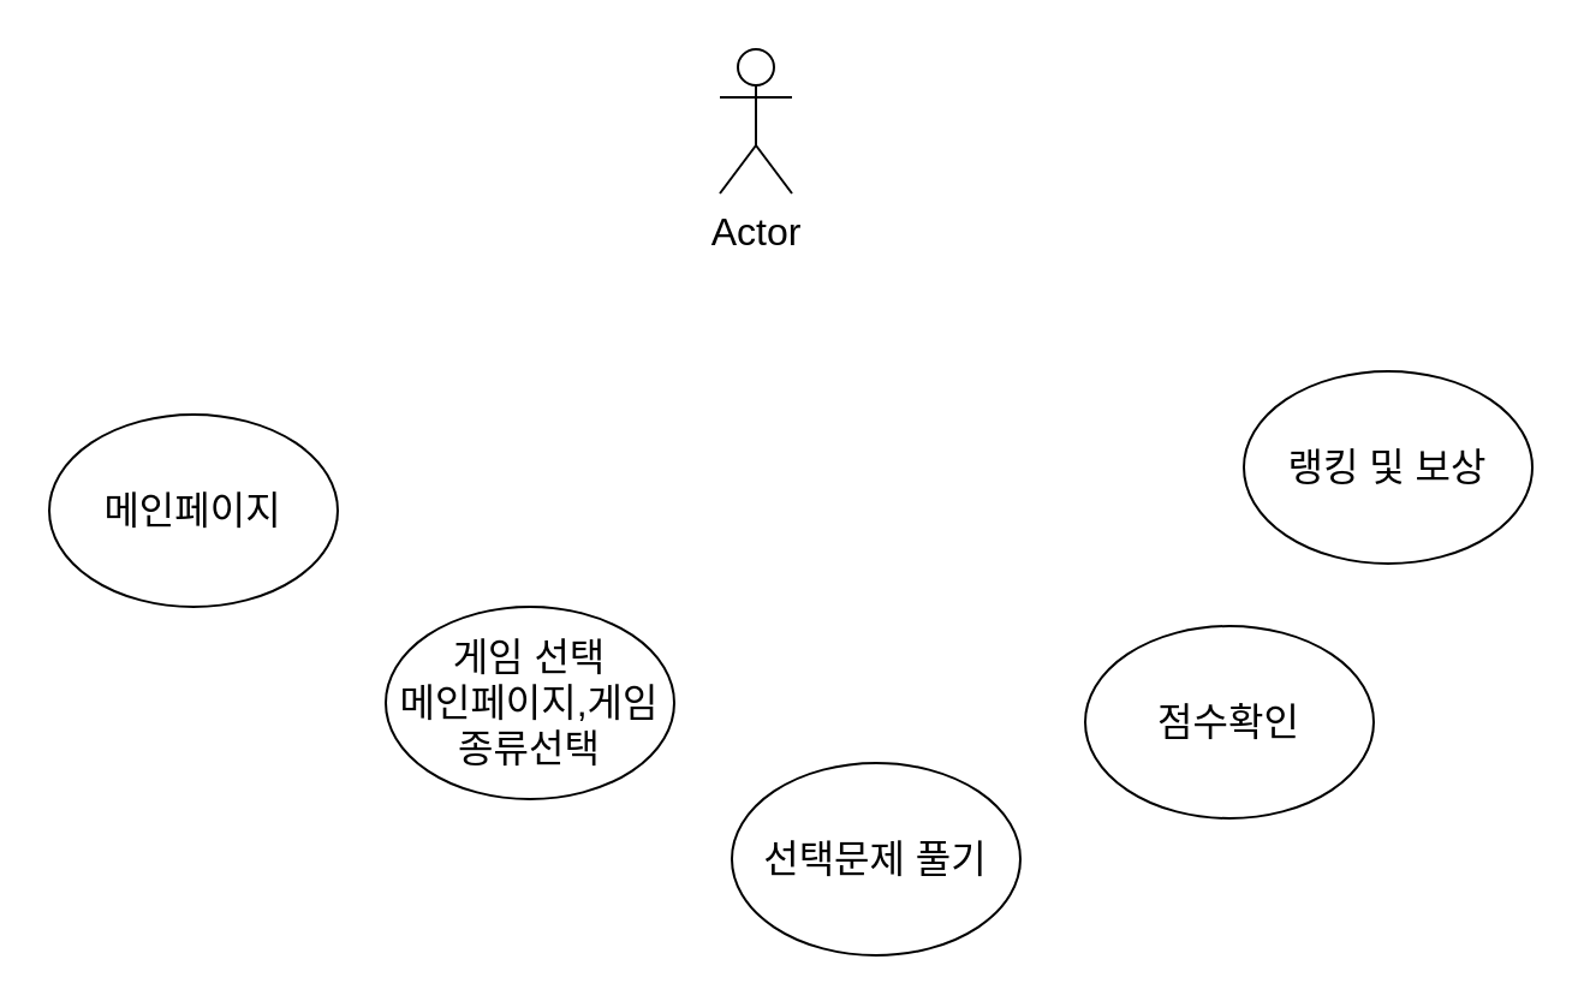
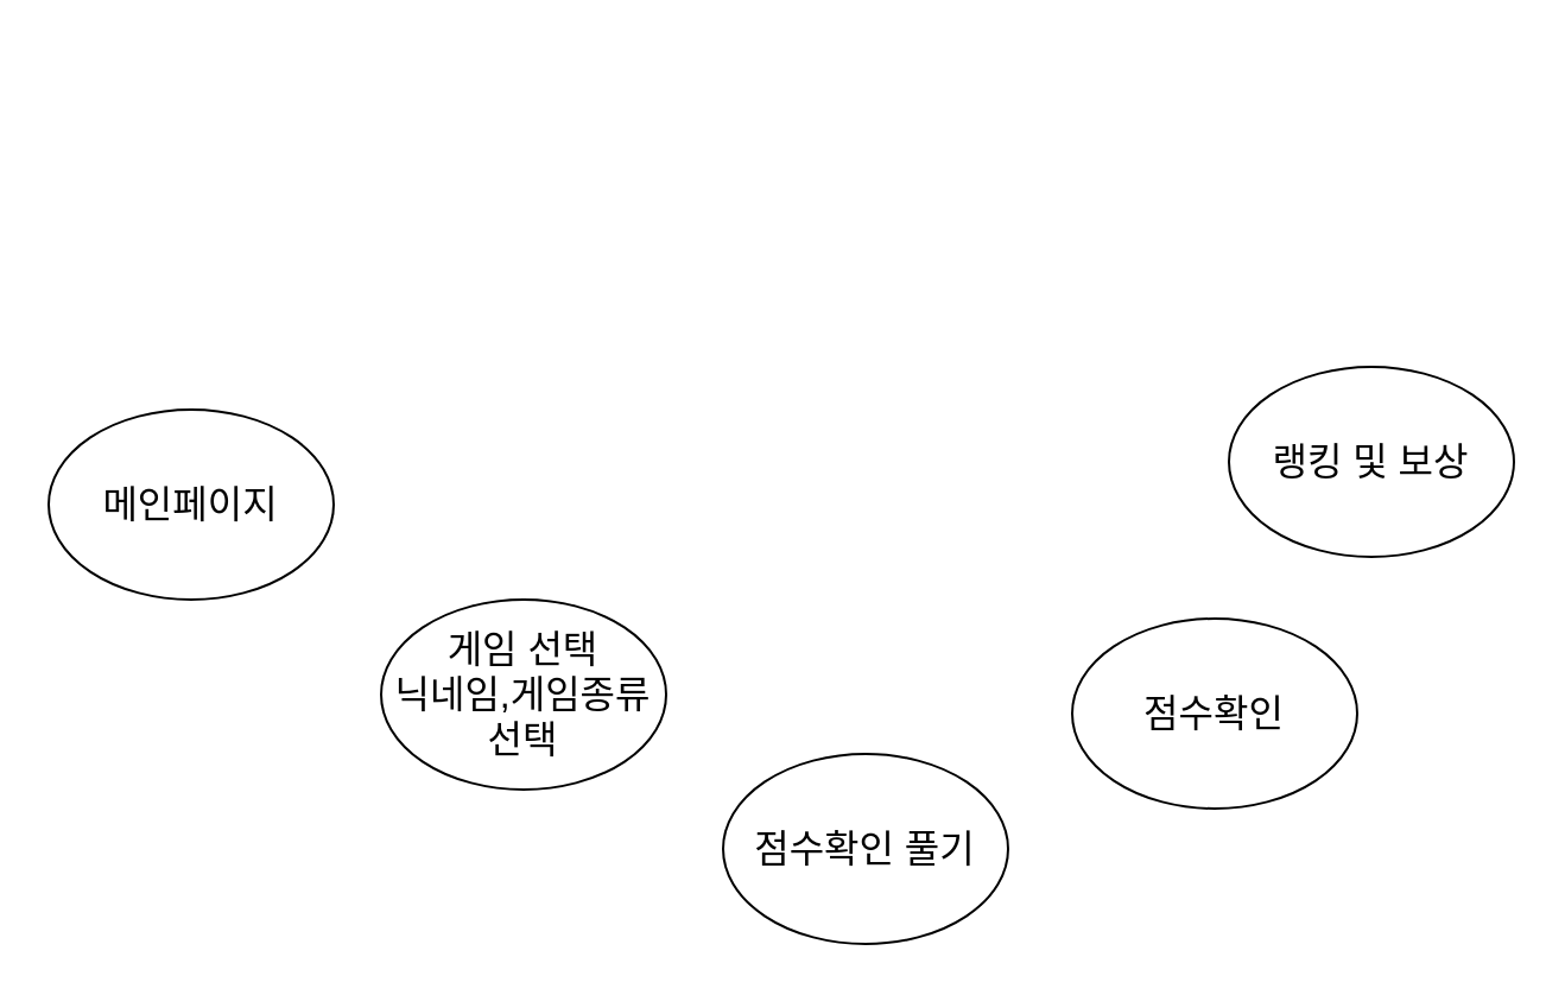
- <mxCell id="3" value="Actor" style="shape=umlActor;verticalLabelPosition=bottom;verticalAlign=top;html=1;outlineConnect=0;fontSize=16;" vertex="1" parent="1"><mxGeometry x="299" y="20" width="30" height="60" as="geometry" /></mxCell>
- <mxCell id="4" value="게임 선택&lt;br&gt;메인페이지,게임종류선택" style="ellipse;whiteSpace=wrap;html=1;fontSize=16;" vertex="1" parent="1"><mxGeometry x="160" y="252" width="120" height="80" as="geometry" /></mxCell>
+ <mxCell id="4" value="게임 선택&lt;br&gt;닉네임,게임종류선택" style="ellipse;whiteSpace=wrap;html=1;fontSize=16;" vertex="1" parent="1"><mxGeometry x="160" y="252" width="120" height="80" as="geometry" /></mxCell>
- <mxCell id="5" value="선택문제 풀기&lt;br&gt;" style="ellipse;whiteSpace=wrap;html=1;fontSize=16;" vertex="1" parent="1"><mxGeometry x="304" y="317" width="120" height="80" as="geometry" /></mxCell>
+ <mxCell id="5" value="점수확인 풀기&lt;br&gt;" style="ellipse;whiteSpace=wrap;html=1;fontSize=16;" vertex="1" parent="1"><mxGeometry x="304" y="317" width="120" height="80" as="geometry" /></mxCell>
